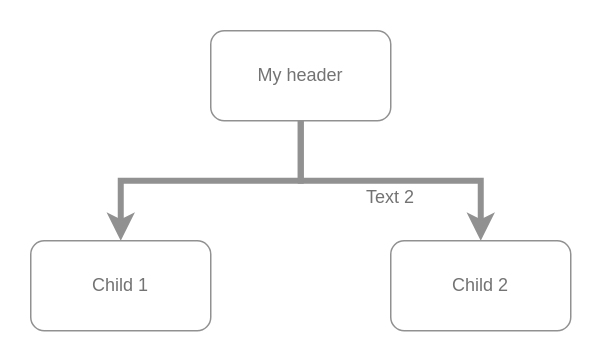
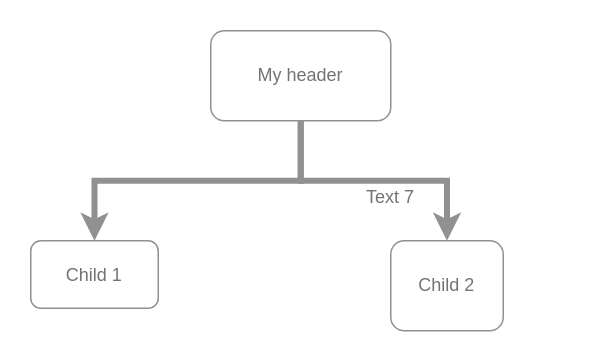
- <mxCell id="7" value="Text 2" style="text;html=1;strokeColor=none;fillColor=none;align=center;verticalAlign=middle;whiteSpace=wrap;rounded=0;fontColor=#737373;" parent="1" vertex="1"><mxGeometry x="240" y="121" width="40" height="20" as="geometry" /></mxCell>
+ <mxCell id="7" value="Text 7" style="text;html=1;strokeColor=none;fillColor=none;align=center;verticalAlign=middle;whiteSpace=wrap;rounded=0;fontColor=#737373;" parent="1" vertex="1"><mxGeometry x="240" y="121" width="40" height="20" as="geometry" /></mxCell>
- <mxCell id="5" value="Child 1" style="rounded=1;whiteSpace=wrap;html=1;fontColor=#737373;fillColor=#FFFFFF;strokeColor=#919191;" parent="1" vertex="1"><mxGeometry x="20" y="160" width="120" height="60" as="geometry" /></mxCell>
+ <mxCell id="5" value="Child 1" style="rounded=1;whiteSpace=wrap;html=1;fontColor=#737373;fillColor=#FFFFFF;strokeColor=#919191;" parent="1" vertex="1"><mxGeometry x="20" y="160" width="85" height="45" as="geometry" /></mxCell>
- <mxCell id="6" value="Child 2" style="rounded=1;whiteSpace=wrap;html=1;fontColor=#737373;fillColor=#FFFFFF;strokeColor=#919191;" parent="1" vertex="1"><mxGeometry x="260" y="160" width="120" height="60" as="geometry" /></mxCell>
+ <mxCell id="6" value="Child 2" style="rounded=1;whiteSpace=wrap;html=1;fontColor=#737373;fillColor=#FFFFFF;strokeColor=#919191;" parent="1" vertex="1"><mxGeometry x="260" y="160" width="75" height="60" as="geometry" /></mxCell>
